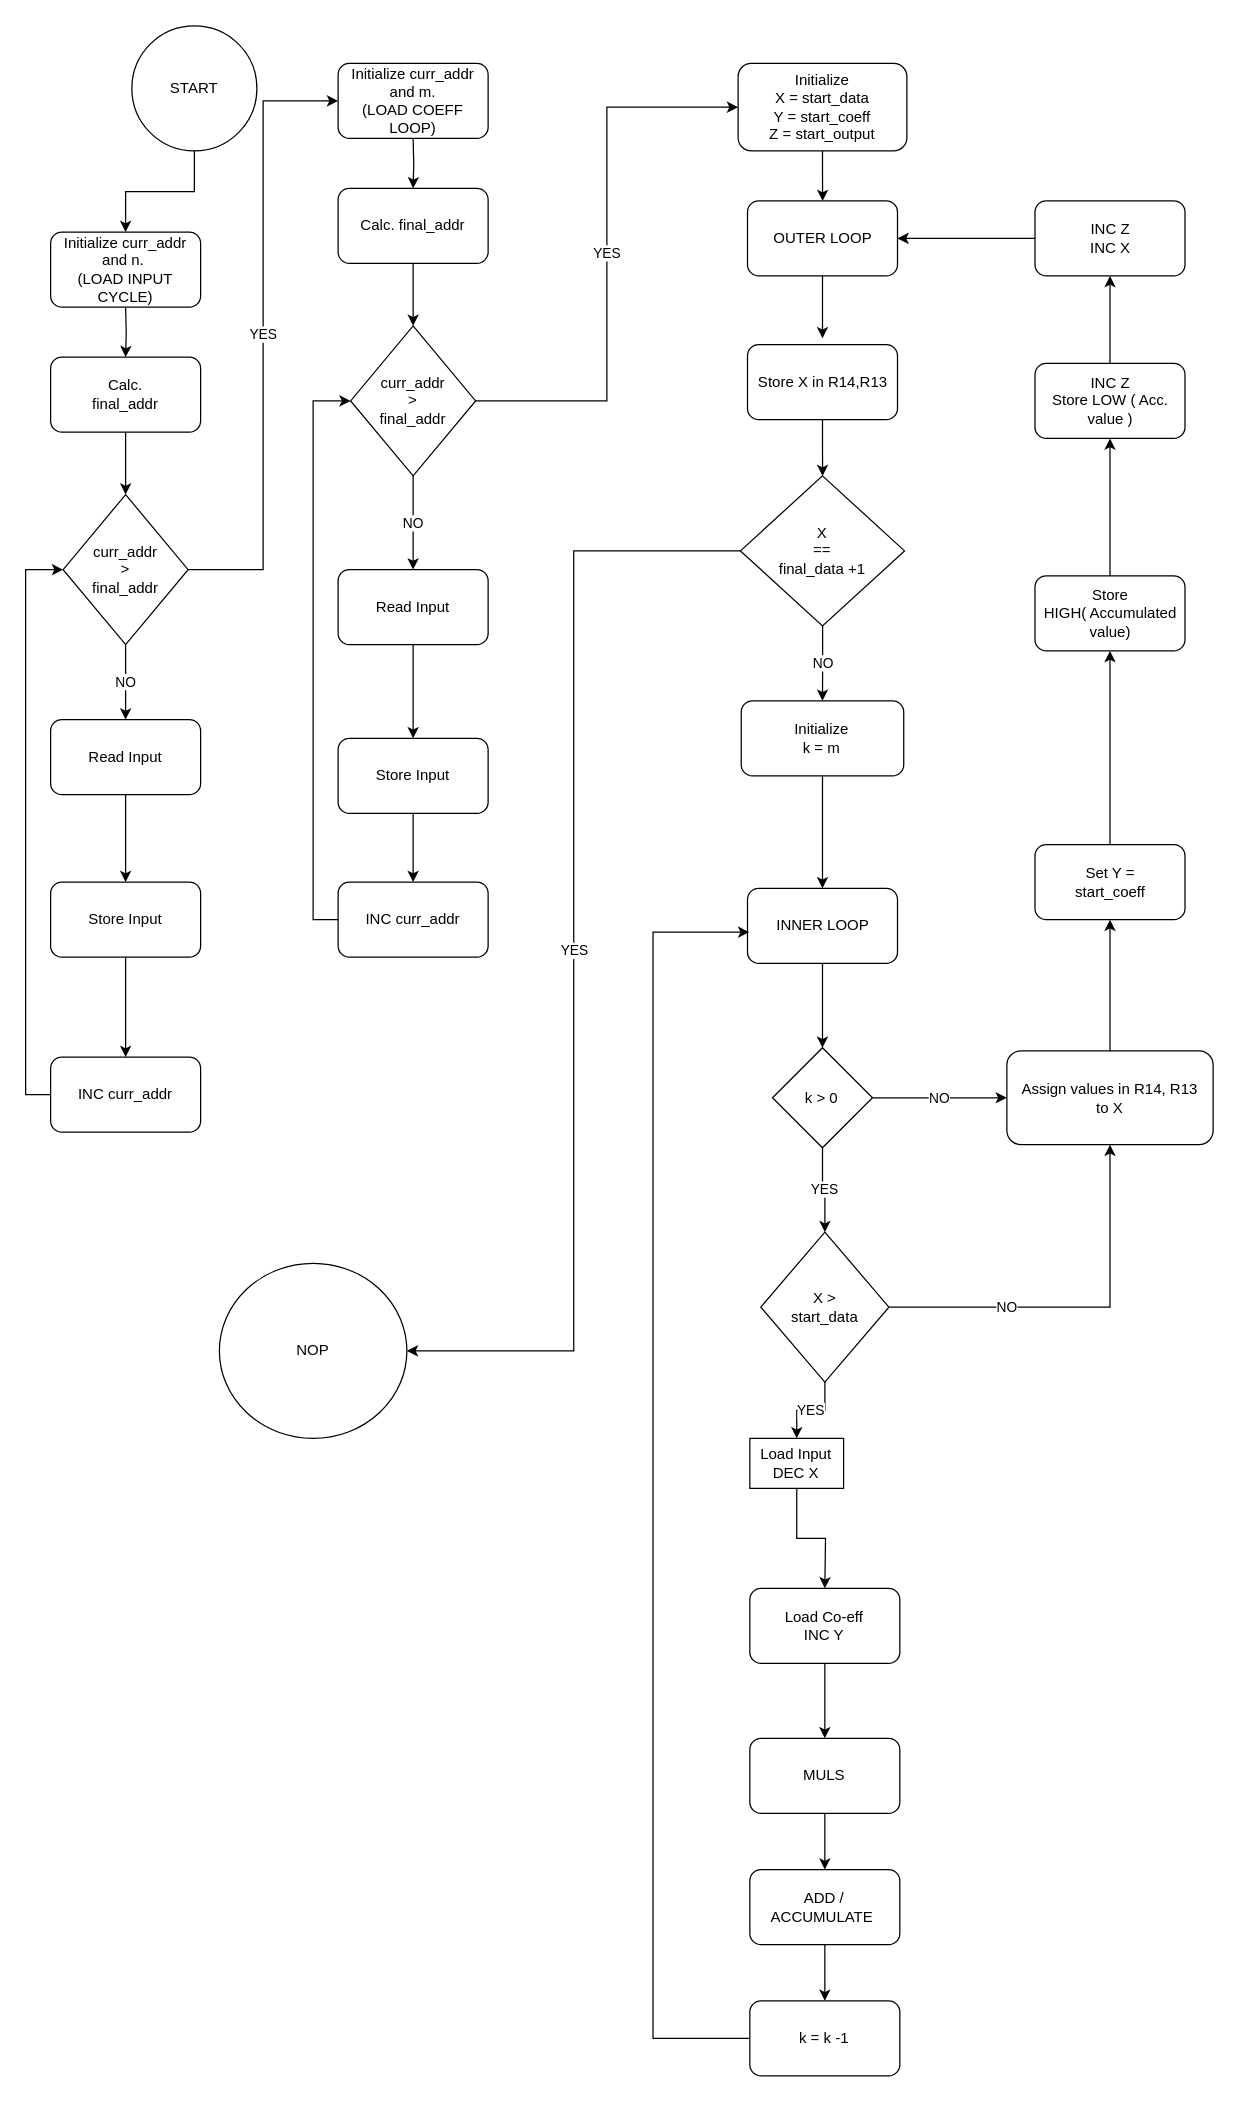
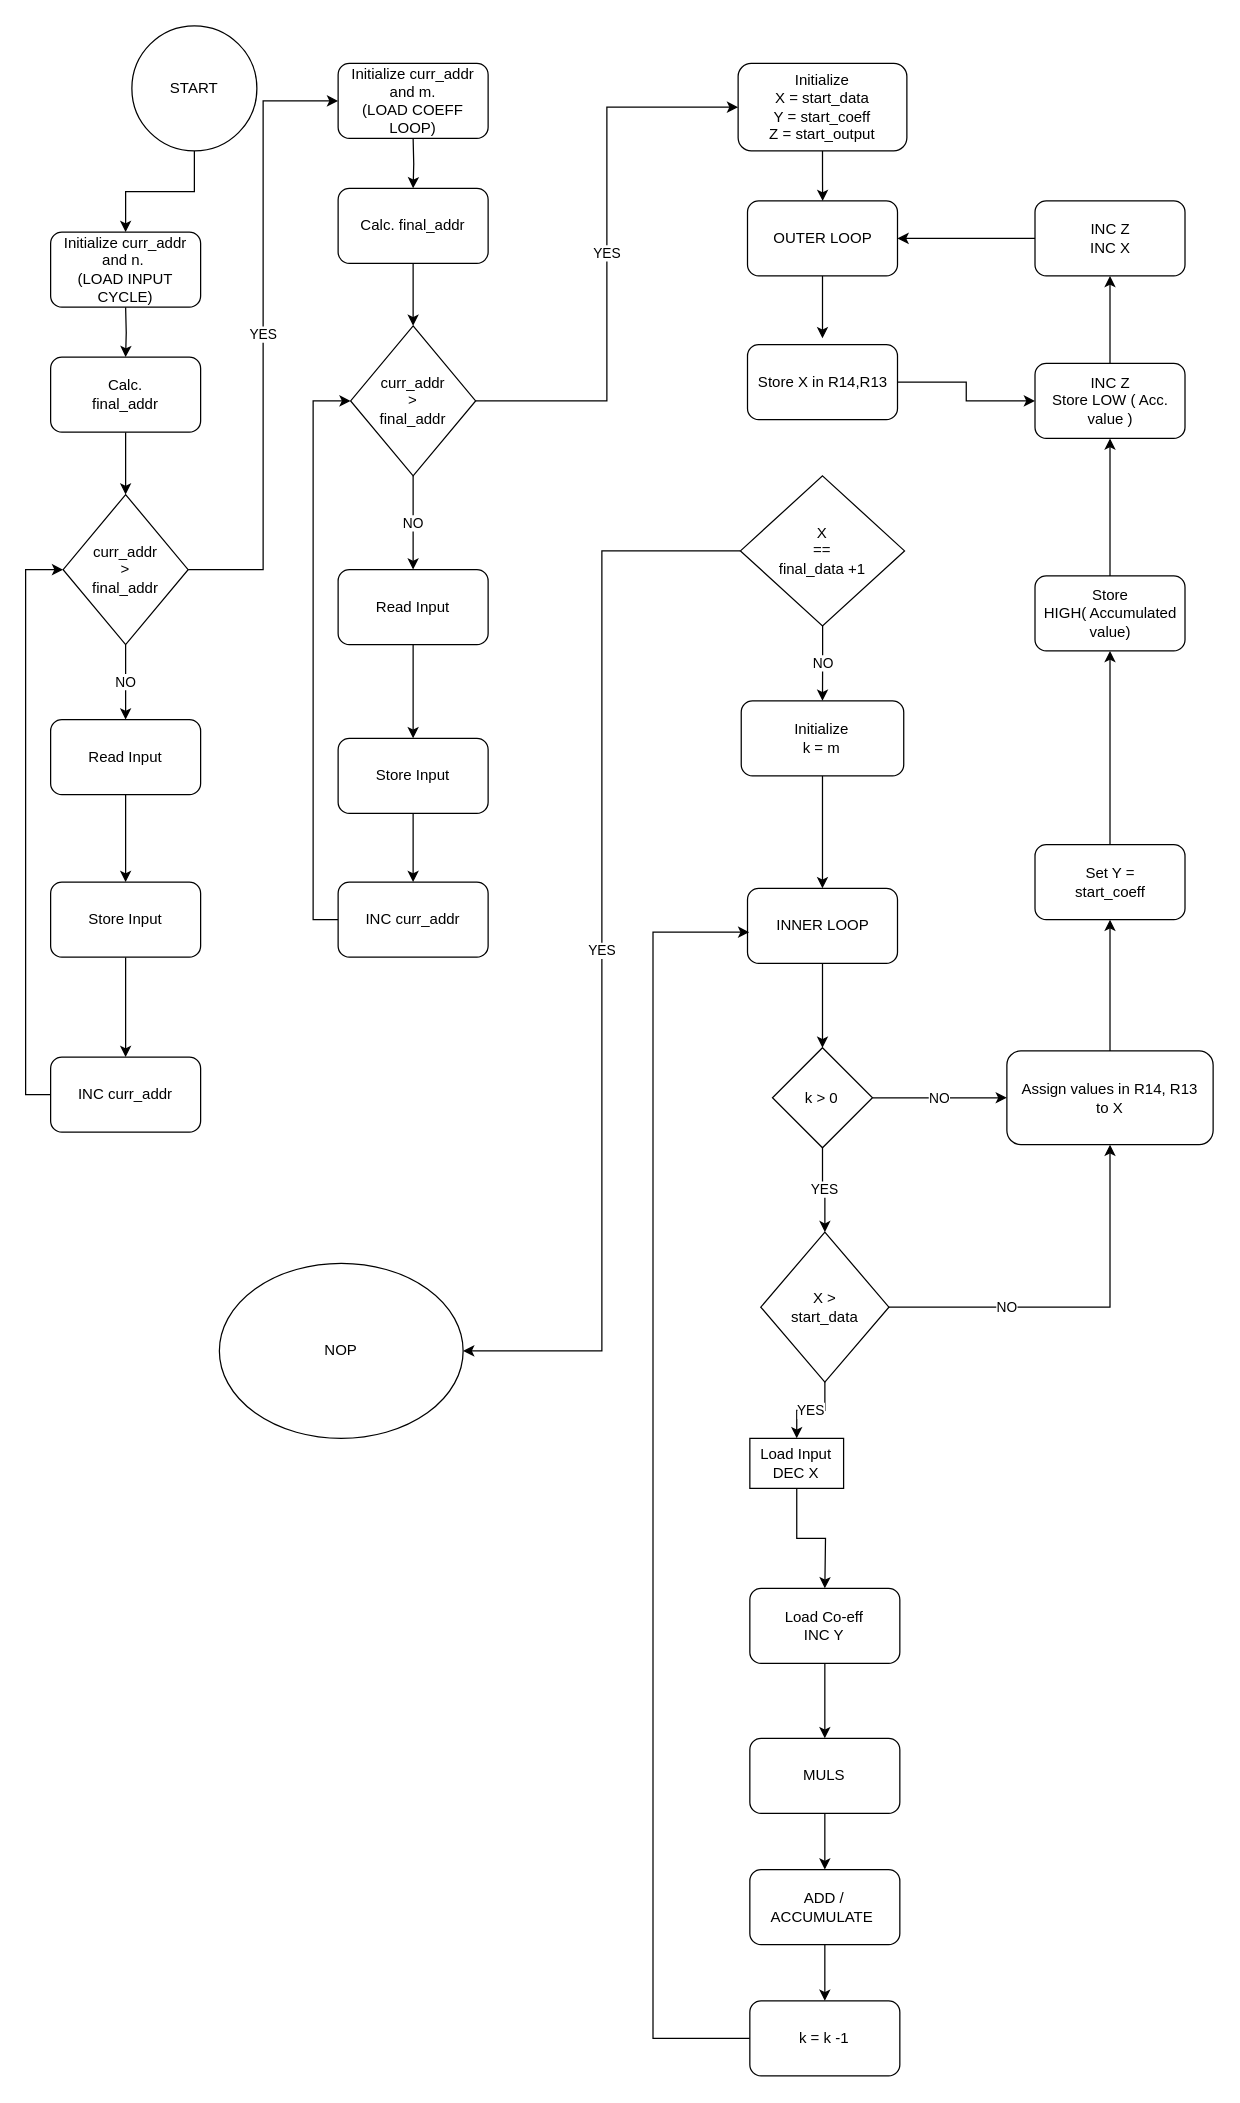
- <mxCell id="55" value="" style="edgeStyle=orthogonalEdgeStyle;rounded=0;orthogonalLoop=1;jettySize=auto;html=1;" parent="1" source="56" target="34" edge="1"><mxGeometry relative="1" as="geometry" /></mxCell>
+ <mxCell id="55" value="" style="edgeStyle=orthogonalEdgeStyle;rounded=0;orthogonalLoop=1;jettySize=auto;html=1;" parent="1" source="56" target="64" edge="1"><mxGeometry relative="1" as="geometry" /></mxCell>
- <mxCell id="68" value="NOP" style="ellipse;whiteSpace=wrap;html=1;" parent="1" vertex="1"><mxGeometry x="175" y="1010" width="150" height="140" as="geometry" /></mxCell>
+ <mxCell id="68" value="NOP" style="ellipse;whiteSpace=wrap;html=1;" parent="1" vertex="1"><mxGeometry x="175" y="1010" width="195" height="140" as="geometry" /></mxCell>
